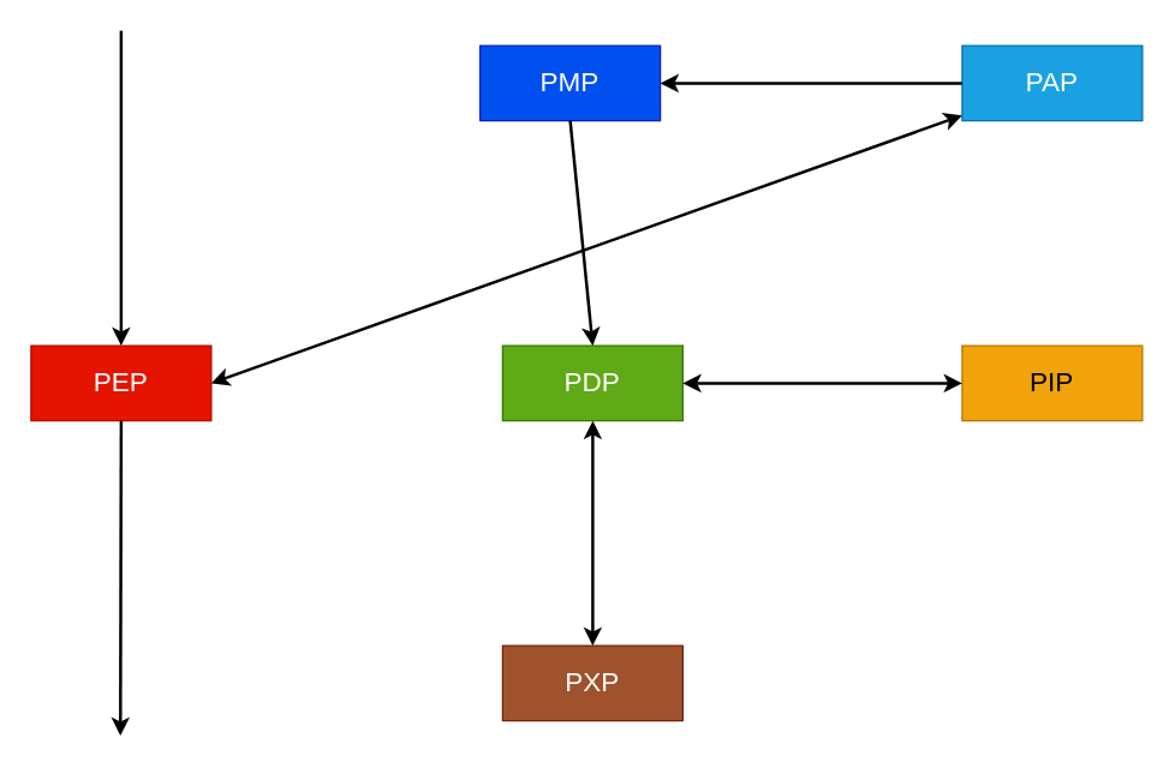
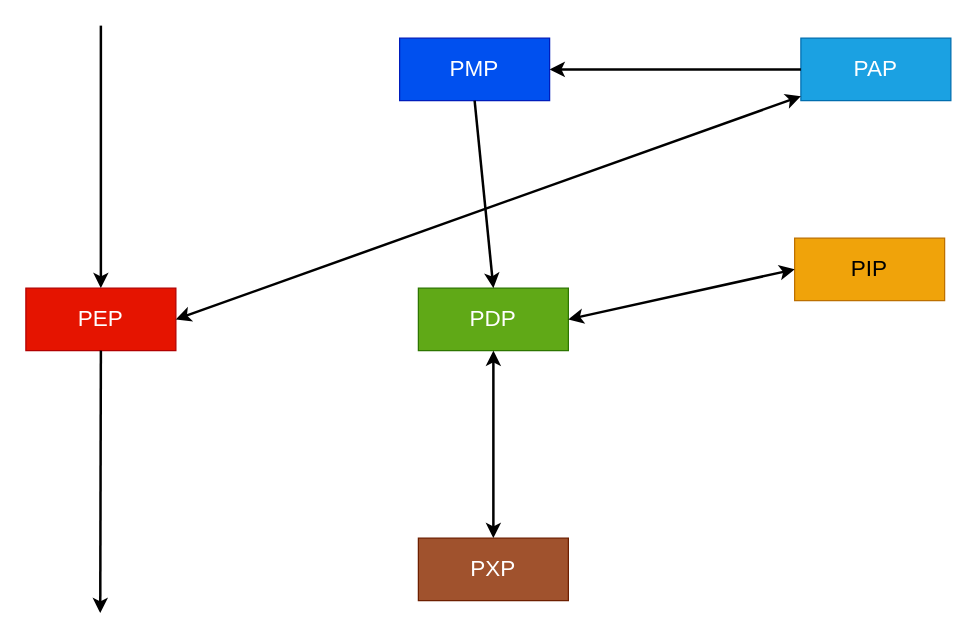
- <mxCell id="6" value="PIP" style="rounded=0;whiteSpace=wrap;html=1;fillColor=#f0a30a;strokeColor=#BD7000;fontColor=#000000;fontSize=18;fontStyle=0" vertex="1" parent="1"><mxGeometry x="640" y="230" width="120" height="50" as="geometry" /></mxCell>
+ <mxCell id="6" value="PIP" style="rounded=0;whiteSpace=wrap;html=1;fillColor=#f0a30a;strokeColor=#BD7000;fontColor=#000000;fontSize=18;fontStyle=0" vertex="1" parent="1"><mxGeometry x="635" y="190" width="120" height="50" as="geometry" /></mxCell>
